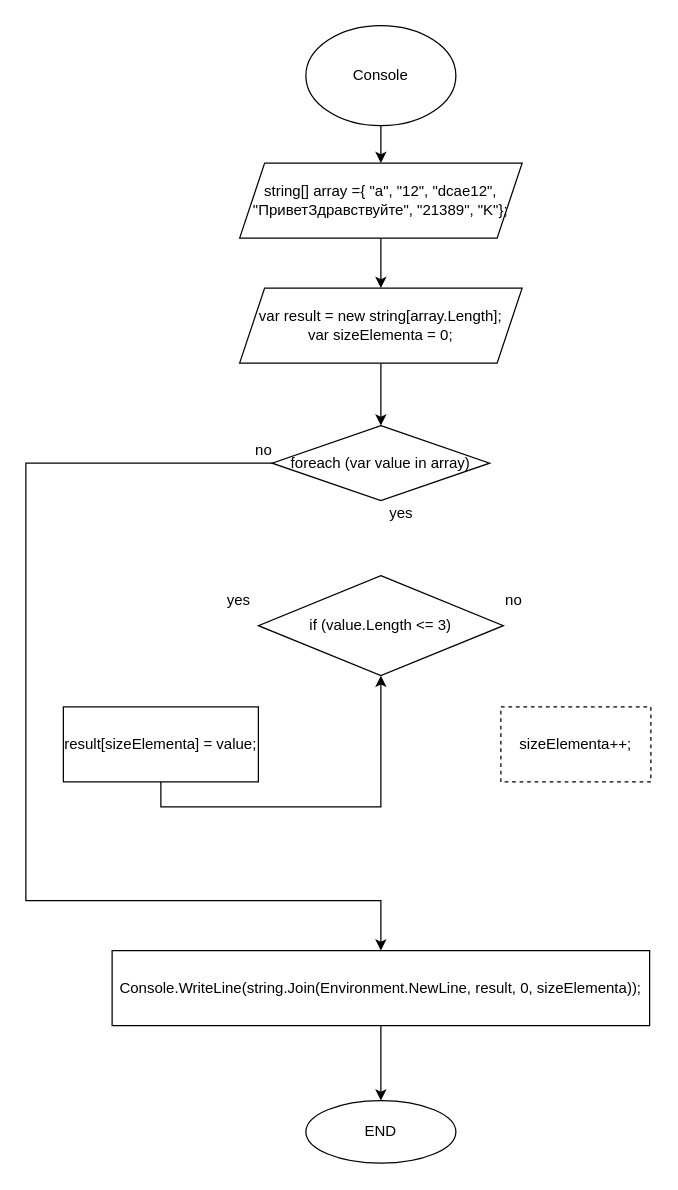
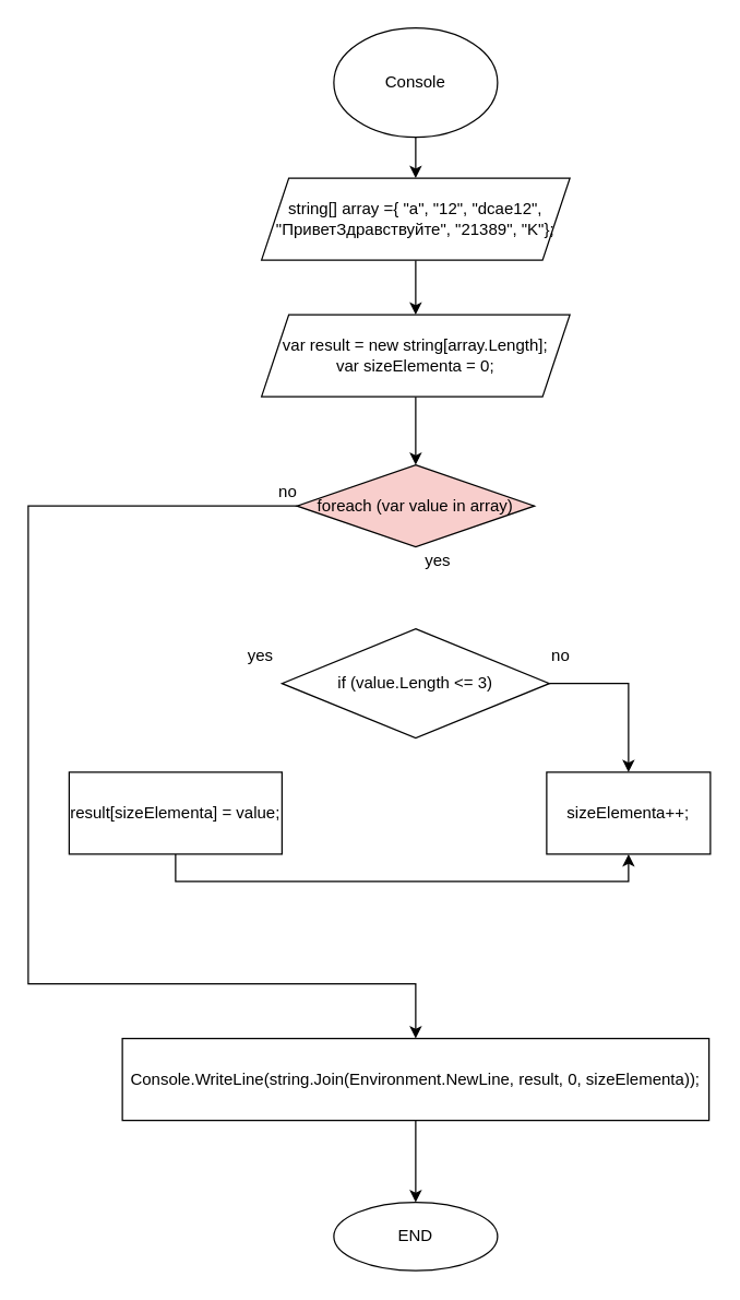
- <mxCell id="9" value="foreach (var value in array)" style="rhombus;whiteSpace=wrap;html=1;fontFamily=Helvetica;fontSize=12;fontColor=default;align=center;strokeColor=default;fillColor=#FFFFFF;" vertex="1" parent="1"><mxGeometry x="217" y="340" width="174" height="60" as="geometry" /></mxCell>
+ <mxCell id="9" value="foreach (var value in array)" style="rhombus;whiteSpace=wrap;html=1;fontFamily=Helvetica;fontSize=12;fontColor=default;align=center;strokeColor=default;fillColor=#f8cecc;" vertex="1" parent="1"><mxGeometry x="217" y="340" width="174" height="60" as="geometry" /></mxCell>
+ <mxCell id="10" style="edgeStyle=orthogonalEdgeStyle;rounded=0;orthogonalLoop=1;jettySize=auto;html=1;exitX=1;exitY=0.5;exitDx=0;exitDy=0;entryX=0.5;entryY=0;entryDx=0;entryDy=0;" edge="1" parent="1" source="11" target="14"><mxGeometry relative="1" as="geometry" /></mxCell>
- <mxCell id="14" value="sizeElementa++;" style="rounded=0;whiteSpace=wrap;html=1;fillColor=#FFFFFF;dashed=1;" vertex="1" parent="1"><mxGeometry x="400" y="565" width="120" height="60" as="geometry" /></mxCell>
+ <mxCell id="14" value="sizeElementa++;" style="rounded=0;whiteSpace=wrap;html=1;fillColor=#FFFFFF;" vertex="1" parent="1"><mxGeometry x="400" y="565" width="120" height="60" as="geometry" /></mxCell>
- <mxCell id="12" style="edgeStyle=orthogonalEdgeStyle;rounded=0;orthogonalLoop=1;jettySize=auto;html=1;exitX=0.5;exitY=1;exitDx=0;exitDy=0;" edge="1" parent="1" source="13" target="11"><mxGeometry relative="1" as="geometry" /></mxCell>
+ <mxCell id="12" style="edgeStyle=orthogonalEdgeStyle;rounded=0;orthogonalLoop=1;jettySize=auto;html=1;exitX=0.5;exitY=1;exitDx=0;exitDy=0;entryX=0.5;entryY=1;entryDx=0;entryDy=0;" edge="1" parent="1" source="13" target="14"><mxGeometry relative="1" as="geometry" /></mxCell>
